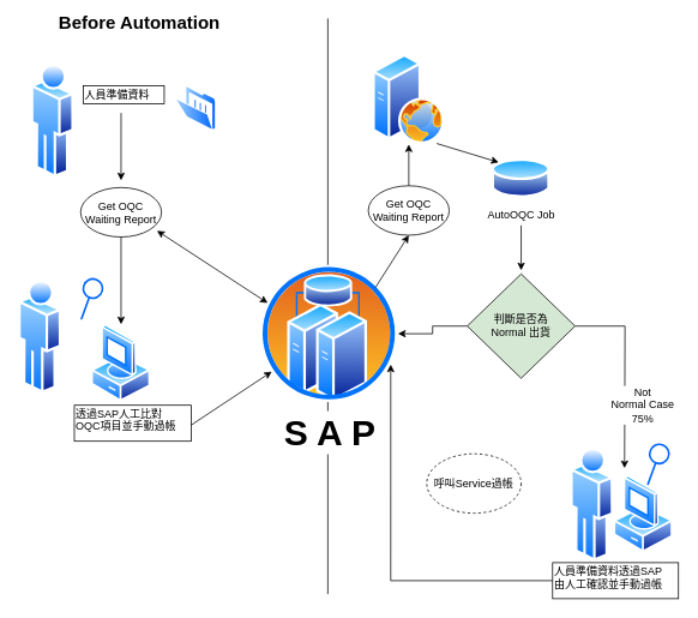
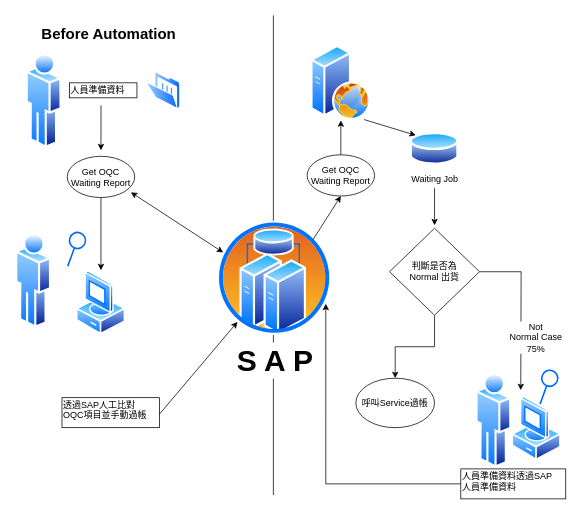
- <mxCell id="3" value="&lt;font style=&quot;font-size: 20px&quot;&gt;Before Automation&lt;/font&gt;" style="text;html=1;resizable=0;points=[];autosize=1;align=left;verticalAlign=top;spacingTop=-4;fontStyle=1" vertex="1" parent="1"><mxGeometry x="63" y="10" width="180" height="20" as="geometry" /></mxCell>
+ <mxCell id="3" value="&lt;font style=&quot;font-size: 20px&quot;&gt;Before Automation&lt;/font&gt;" style="text;html=1;resizable=0;points=[];autosize=1;align=left;verticalAlign=top;spacingTop=-4;fontStyle=1" vertex="1" parent="1"><mxGeometry x="53" y="30" width="180" height="20" as="geometry" /></mxCell>
- <mxCell id="4" value="人員準備資料" style="text;html=1;resizable=0;points=[];autosize=1;align=left;verticalAlign=top;spacingTop=-4;strokeColor=#000000;" vertex="1" parent="1"><mxGeometry x="92" y="95" width="90" height="20" as="geometry" /></mxCell>
+ <mxCell id="4" value="人員準備資料" style="text;html=1;resizable=0;points=[];autosize=1;align=left;verticalAlign=top;spacingTop=-4;strokeColor=#000000;" vertex="1" parent="1"><mxGeometry x="92" y="110" width="90" height="20" as="geometry" /></mxCell>
- <mxCell id="18" value="AutoOQC Job" style="aspect=fixed;perimeter=ellipsePerimeter;html=1;align=center;shadow=0;dashed=0;spacingTop=3;image;image=img/lib/active_directory/database.svg;strokeColor=#000000;" vertex="1" parent="1"><mxGeometry x="546.5" y="174" width="65" height="48" as="geometry" /></mxCell>
+ <mxCell id="18" value="Waiting Job" style="aspect=fixed;perimeter=ellipsePerimeter;html=1;align=center;shadow=0;dashed=0;spacingTop=3;image;image=img/lib/active_directory/database.svg;strokeColor=#000000;" vertex="1" parent="1"><mxGeometry x="546.5" y="174" width="65" height="48" as="geometry" /></mxCell>
- <mxCell id="24" style="edgeStyle=orthogonalEdgeStyle;rounded=0;orthogonalLoop=1;jettySize=auto;html=1;" edge="1" parent="1" source="27" target="10"><mxGeometry relative="1" as="geometry"><mxPoint x="579" y="520" as="targetPoint" /></mxGeometry></mxCell>
+ <mxCell id="24" style="edgeStyle=orthogonalEdgeStyle;rounded=0;orthogonalLoop=1;jettySize=auto;html=1;entryX=0.5;entryY=0;entryDx=0;entryDy=0;" edge="1" parent="1" source="27" target="30"><mxGeometry relative="1" as="geometry"><mxPoint x="579" y="520" as="targetPoint" /></mxGeometry></mxCell>
- <mxCell id="27" value="判斷是否為&lt;br&gt;Normal 出貨&lt;br&gt;" style="rhombus;whiteSpace=wrap;html=1;strokeColor=#000000;fillColor=#d5e8d4;" vertex="1" parent="1"><mxGeometry x="519" y="304" width="120" height="116" as="geometry" /></mxCell>
+ <mxCell id="27" value="判斷是否為&lt;br&gt;Normal 出貨&lt;br&gt;" style="rhombus;whiteSpace=wrap;html=1;strokeColor=#000000;" vertex="1" parent="1"><mxGeometry x="519" y="304" width="120" height="116" as="geometry" /></mxCell>
- <mxCell id="5" value="透過SAP人工比對&lt;br&gt;OQC項目並手動過帳&lt;br&gt;&lt;br&gt;" style="text;html=1;resizable=0;points=[];autosize=1;align=left;verticalAlign=top;spacingTop=-4;strokeColor=#000000;" vertex="1" parent="1"><mxGeometry x="82" y="450" width="130" height="40" as="geometry" /></mxCell>
+ <mxCell id="5" value="透過SAP人工比對&lt;br&gt;OQC項目並手動過帳&lt;br&gt;&lt;br&gt;" style="text;html=1;resizable=0;points=[];autosize=1;align=left;verticalAlign=top;spacingTop=-4;strokeColor=#000000;" vertex="1" parent="1"><mxGeometry x="82" y="530" width="130" height="40" as="geometry" /></mxCell>
- <mxCell id="30" value="呼叫Service過帳" style="ellipse;whiteSpace=wrap;html=1;strokeColor=#000000;dashed=1;" vertex="1" parent="1"><mxGeometry x="474" y="504" width="105" height="66" as="geometry" /></mxCell>
+ <mxCell id="30" value="呼叫Service過帳" style="ellipse;whiteSpace=wrap;html=1;strokeColor=#000000;" vertex="1" parent="1"><mxGeometry x="474" y="504" width="105" height="66" as="geometry" /></mxCell>
- <mxCell id="32" value="人員準備資料透過SAP&lt;br&gt;由人工確認並手動過帳&lt;br&gt;&lt;br&gt;" style="text;html=1;resizable=0;points=[];autosize=1;align=left;verticalAlign=top;spacingTop=-4;strokeColor=#000000;" vertex="1" parent="1"><mxGeometry x="614" y="625" width="140" height="40" as="geometry" /></mxCell>
+ <mxCell id="32" value="人員準備資料透過SAP&lt;br&gt;人員準備資料&lt;br&gt;&lt;br&gt;" style="text;html=1;resizable=0;points=[];autosize=1;align=left;verticalAlign=top;spacingTop=-4;strokeColor=#000000;" vertex="1" parent="1"><mxGeometry x="614" y="625" width="140" height="40" as="geometry" /></mxCell>
